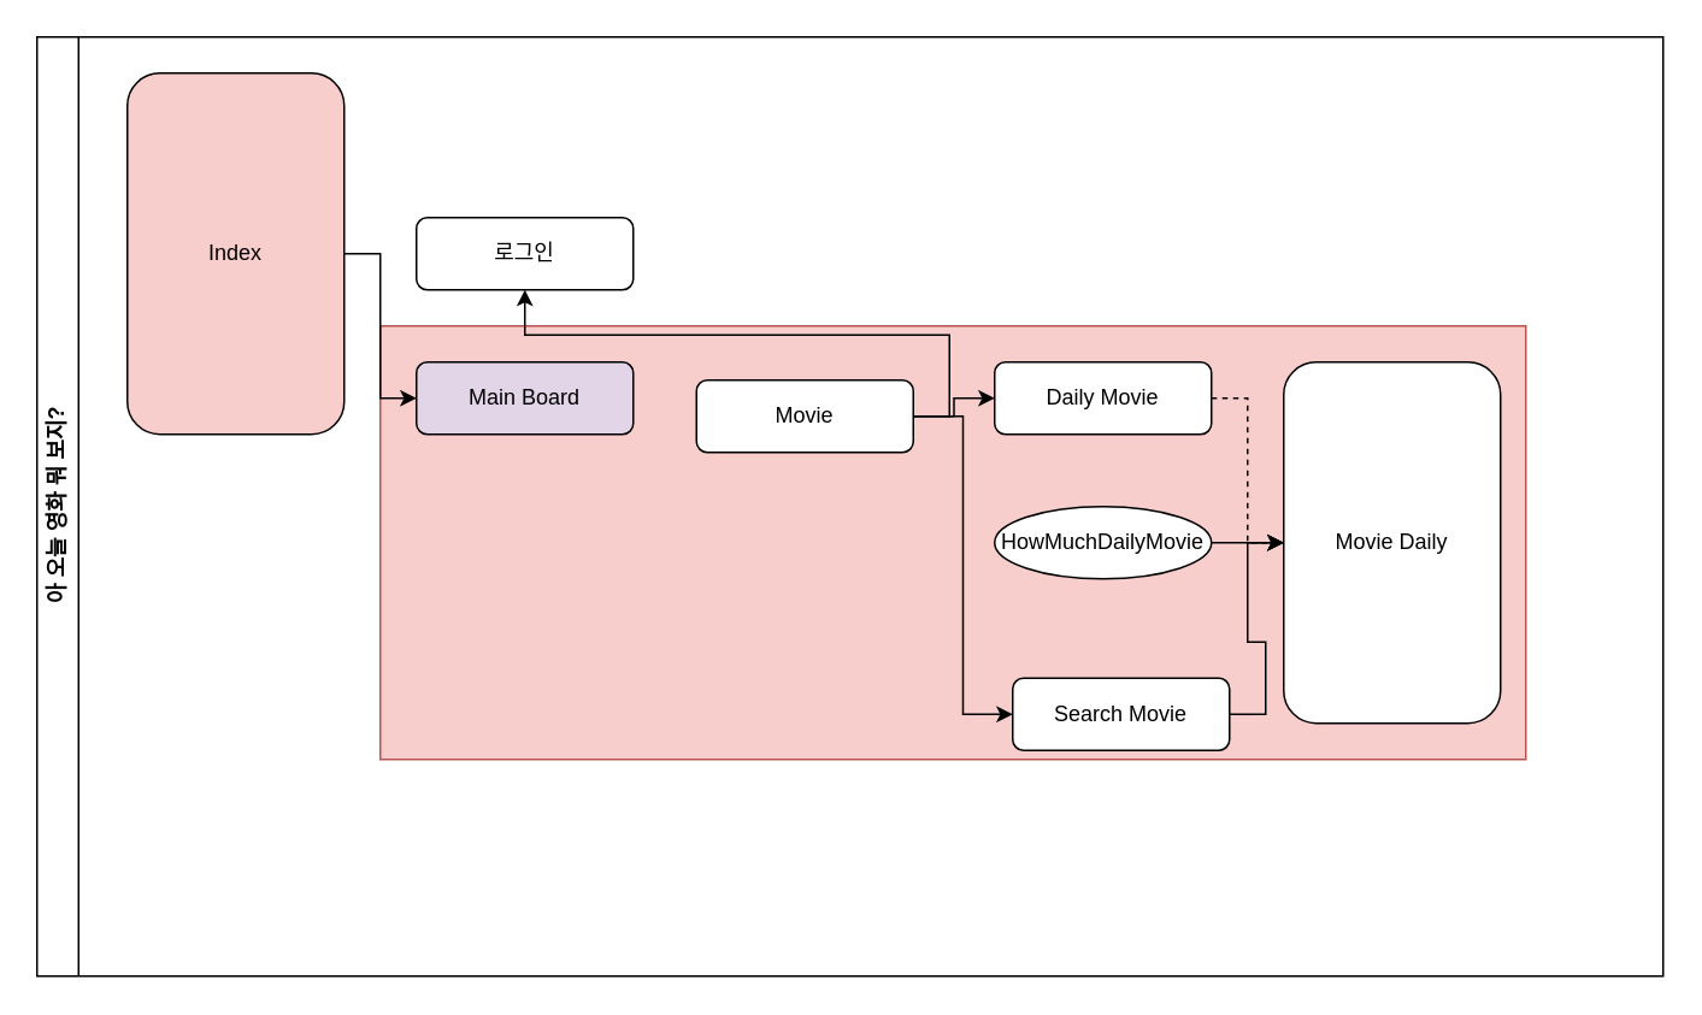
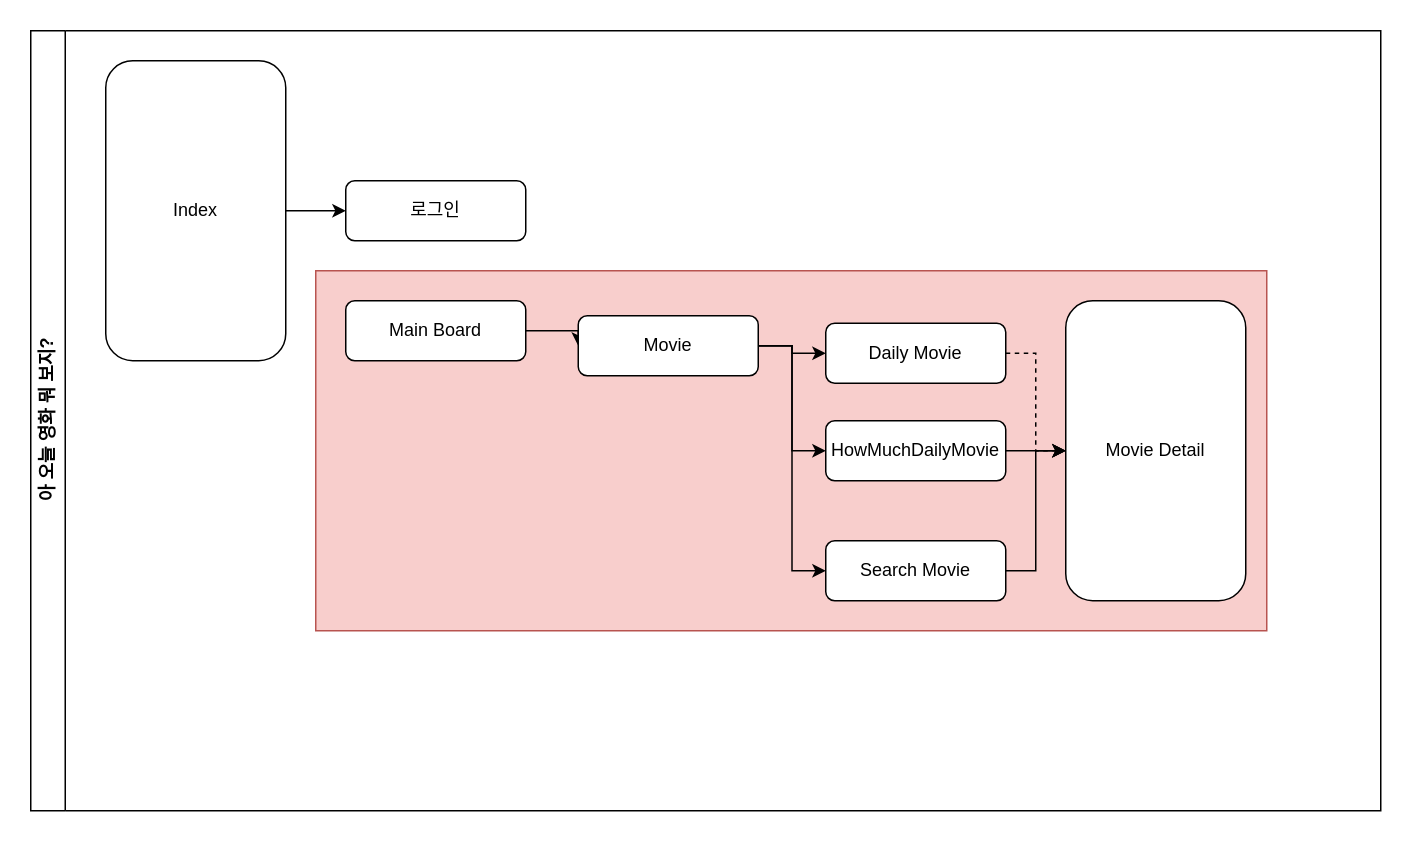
- <mxCell id="5" value="Index" style="rounded=1;whiteSpace=wrap;html=1;fillColor=#f8cecc;" vertex="1" parent="2"><mxGeometry x="50" y="20" width="120" height="200" as="geometry" /></mxCell>
+ <mxCell id="5" value="Index" style="rounded=1;whiteSpace=wrap;html=1;" vertex="1" parent="2"><mxGeometry x="50" y="20" width="120" height="200" as="geometry" /></mxCell>
- <mxCell id="10" style="edgeStyle=orthogonalEdgeStyle;rounded=0;orthogonalLoop=1;jettySize=auto;html=1;exitX=1;exitY=0.5;exitDx=0;exitDy=0;" edge="1" parent="2" source="12" target="6"><mxGeometry relative="1" as="geometry" /></mxCell>
+ <mxCell id="10" style="edgeStyle=orthogonalEdgeStyle;rounded=0;orthogonalLoop=1;jettySize=auto;html=1;exitX=1;exitY=0.5;exitDx=0;exitDy=0;entryX=0;entryY=0.5;entryDx=0;entryDy=0;" edge="1" parent="2" source="12" target="16"><mxGeometry relative="1" as="geometry" /></mxCell>
- <mxCell id="4" style="edgeStyle=orthogonalEdgeStyle;rounded=0;orthogonalLoop=1;jettySize=auto;html=1;exitX=1;exitY=0.5;exitDx=0;exitDy=0;entryX=0;entryY=0.5;entryDx=0;entryDy=0;" edge="1" parent="2" source="5" target="8"><mxGeometry relative="1" as="geometry" /></mxCell>
+ <mxCell id="4" style="edgeStyle=orthogonalEdgeStyle;rounded=0;orthogonalLoop=1;jettySize=auto;html=1;exitX=1;exitY=0.5;exitDx=0;exitDy=0;" edge="1" parent="2" source="5" target="6"><mxGeometry relative="1" as="geometry" /></mxCell>
- <mxCell id="8" value="Main Board" style="rounded=1;whiteSpace=wrap;html=1;fillColor=#e1d5e7;" vertex="1" parent="2"><mxGeometry x="210" y="180" width="120" height="40" as="geometry" /></mxCell>
+ <mxCell id="8" value="Main Board" style="rounded=1;whiteSpace=wrap;html=1;" vertex="1" parent="2"><mxGeometry x="210" y="180" width="120" height="40" as="geometry" /></mxCell>
+ <mxCell id="7" style="edgeStyle=orthogonalEdgeStyle;rounded=0;orthogonalLoop=1;jettySize=auto;html=1;exitX=1;exitY=0.5;exitDx=0;exitDy=0;entryX=0;entryY=0.5;entryDx=0;entryDy=0;" edge="1" parent="2" source="8" target="12"><mxGeometry relative="1" as="geometry" /></mxCell>
- <mxCell id="14" value="Daily Movie" style="rounded=1;whiteSpace=wrap;html=1;" vertex="1" parent="2"><mxGeometry x="530" y="180" width="120" height="40" as="geometry" /></mxCell>
+ <mxCell id="14" value="Daily Movie" style="rounded=1;whiteSpace=wrap;html=1;" vertex="1" parent="2"><mxGeometry x="530" y="195" width="120" height="40" as="geometry" /></mxCell>
- <mxCell id="16" value="HowMuchDailyMovie" style="ellipse;whiteSpace=wrap;html=1;" vertex="1" parent="2"><mxGeometry x="530" y="260" width="120" height="40" as="geometry" /></mxCell>
+ <mxCell id="16" value="HowMuchDailyMovie" style="rounded=1;whiteSpace=wrap;html=1;" vertex="1" parent="2"><mxGeometry x="530" y="260" width="120" height="40" as="geometry" /></mxCell>
- <mxCell id="19" value="Movie Daily" style="rounded=1;whiteSpace=wrap;html=1;" vertex="1" parent="2"><mxGeometry x="690" y="180" width="120" height="200" as="geometry" /></mxCell>
+ <mxCell id="19" value="Movie Detail" style="rounded=1;whiteSpace=wrap;html=1;" vertex="1" parent="2"><mxGeometry x="690" y="180" width="120" height="200" as="geometry" /></mxCell>
- <mxCell id="18" value="Search Movie" style="rounded=1;whiteSpace=wrap;html=1;" vertex="1" parent="2"><mxGeometry x="540" y="355" width="120" height="40" as="geometry" /></mxCell>
+ <mxCell id="18" value="Search Movie" style="rounded=1;whiteSpace=wrap;html=1;" vertex="1" parent="2"><mxGeometry x="530" y="340" width="120" height="40" as="geometry" /></mxCell>
